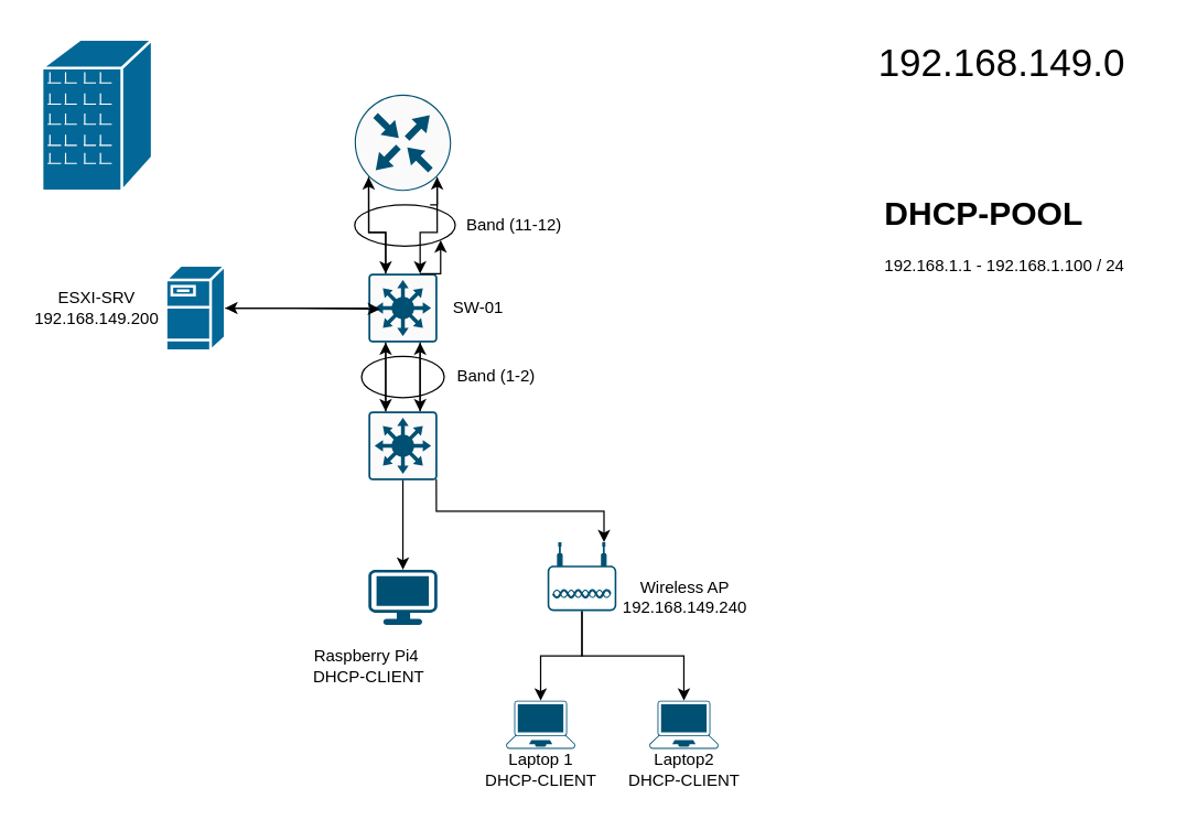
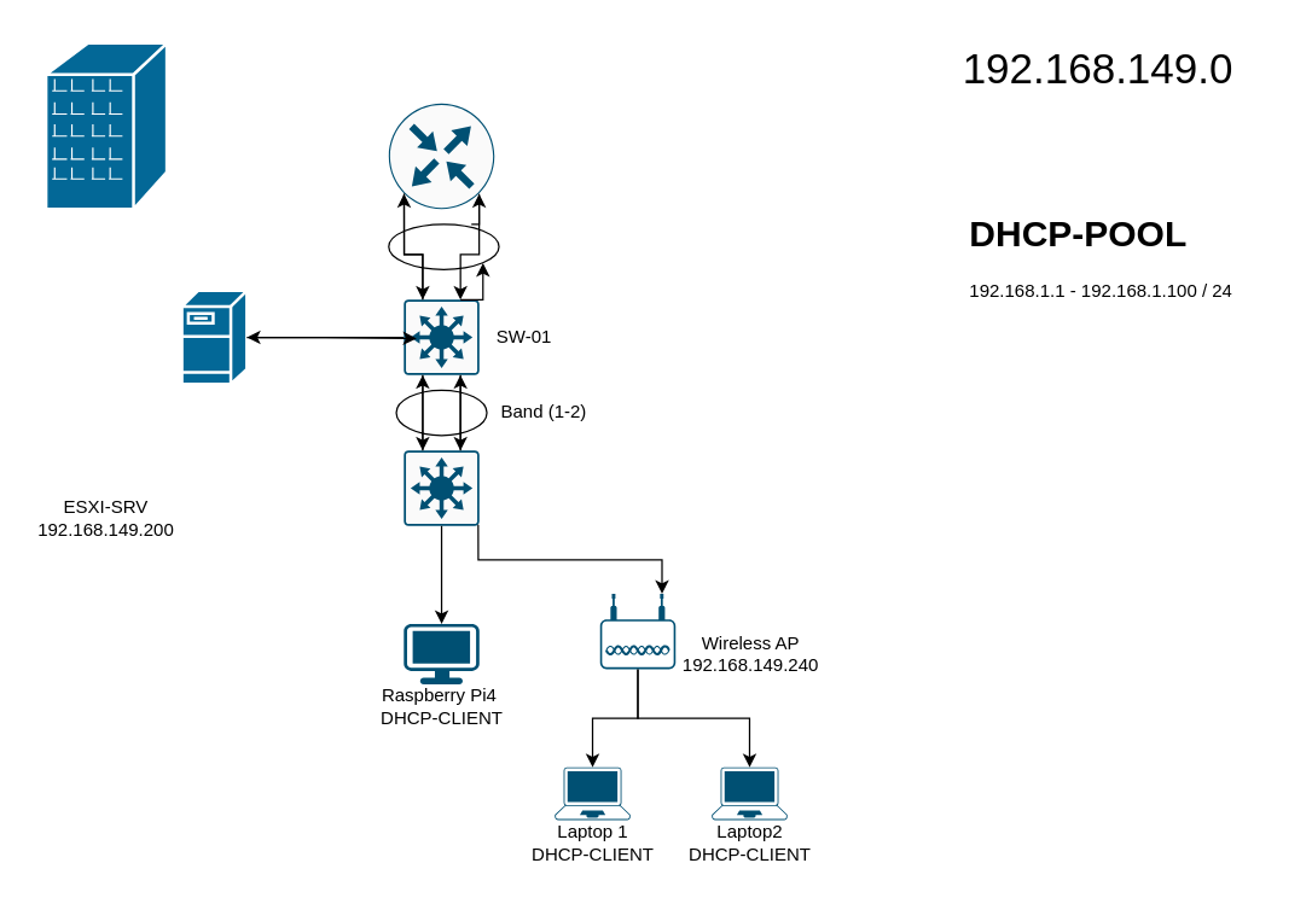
- <mxCell id="37" value="Band (11-12)" style="text;html=1;align=center;verticalAlign=middle;whiteSpace=wrap;rounded=0;" vertex="1" parent="1"><mxGeometry x="334.5" y="148" width="75.5" height="30" as="geometry" /></mxCell>
- <mxCell id="32" value="ESXI-SRV&lt;br&gt;192.168.149.200" style="text;html=1;align=center;verticalAlign=middle;whiteSpace=wrap;rounded=0;" vertex="1" parent="1"><mxGeometry y="208" width="100" height="30" as="geometry" x="20" /></mxCell>
+ <mxCell id="32" value="ESXI-SRV&lt;br&gt;192.168.149.200" style="text;html=1;align=center;verticalAlign=middle;whiteSpace=wrap;rounded=0;" vertex="1" parent="1"><mxGeometry x="20" y="328" width="100" height="30" as="geometry" /></mxCell>
- <mxCell id="27" value="Raspberry Pi4&amp;nbsp;&lt;br&gt;DHCP-CLIENT" style="text;html=1;align=center;verticalAlign=middle;whiteSpace=wrap;rounded=0;" vertex="1" parent="1"><mxGeometry x="224.5" y="468" width="85" height="30" as="geometry" /></mxCell>
+ <mxCell id="27" value="Raspberry Pi4&amp;nbsp;&lt;br&gt;DHCP-CLIENT" style="text;html=1;align=center;verticalAlign=middle;whiteSpace=wrap;rounded=0;" vertex="1" parent="1"><mxGeometry x="249.5" y="453" width="85" height="30" as="geometry" /></mxCell>
